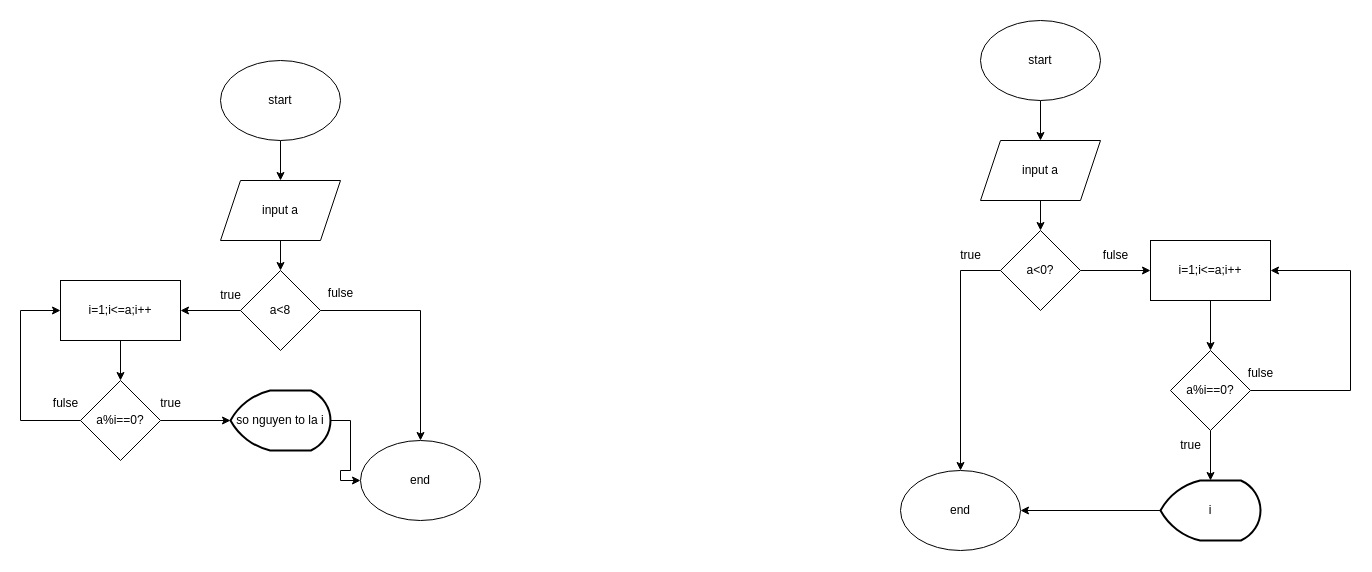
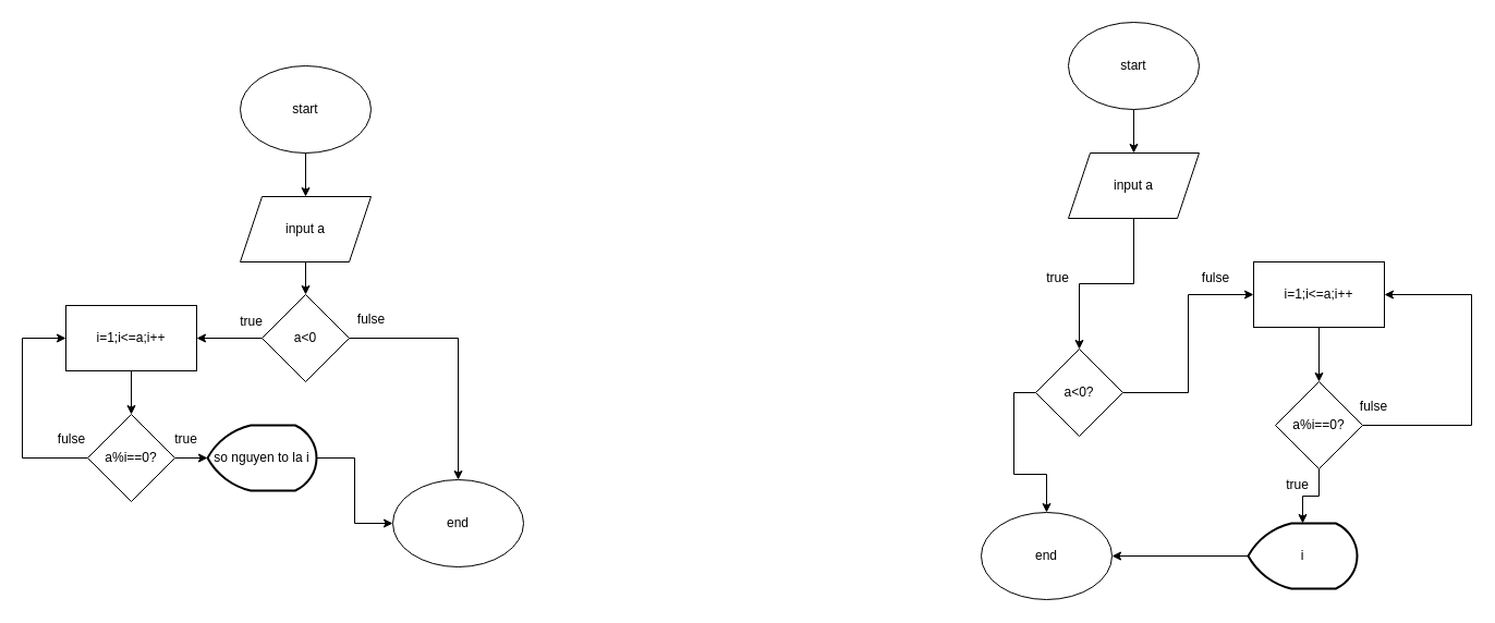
- <mxCell id="9" value="a&amp;lt;0?" style="rhombus;whiteSpace=wrap;html=1;" parent="1" vertex="1"><mxGeometry x="1000" y="230" width="80" height="80" as="geometry" /></mxCell>
+ <mxCell id="9" value="a&amp;lt;0?" style="rhombus;whiteSpace=wrap;html=1;" parent="1" vertex="1"><mxGeometry x="950" y="320" width="80" height="80" as="geometry" /></mxCell>
- <mxCell id="30" value="a&amp;lt;8" style="rhombus;whiteSpace=wrap;html=1;" vertex="1" parent="1"><mxGeometry x="240" y="270" width="80" height="80" as="geometry" /></mxCell>
+ <mxCell id="30" value="a&amp;lt;0" style="rhombus;whiteSpace=wrap;html=1;" vertex="1" parent="1"><mxGeometry x="240" y="270" width="80" height="80" as="geometry" /></mxCell>
- <mxCell id="37" value="so nguyen to la i" style="strokeWidth=2;html=1;shape=mxgraph.flowchart.display;whiteSpace=wrap;" vertex="1" parent="1"><mxGeometry x="230" y="390" width="100" height="60" as="geometry" /></mxCell>
+ <mxCell id="37" value="so nguyen to la i" style="strokeWidth=2;html=1;shape=mxgraph.flowchart.display;whiteSpace=wrap;" vertex="1" parent="1"><mxGeometry x="190" y="390" width="100" height="60" as="geometry" /></mxCell>
- <mxCell id="19" value="i" style="strokeWidth=2;html=1;shape=mxgraph.flowchart.display;whiteSpace=wrap;" parent="1" vertex="1"><mxGeometry x="1160" y="480" width="100" height="60" as="geometry" /></mxCell>
+ <mxCell id="19" value="i" style="strokeWidth=2;html=1;shape=mxgraph.flowchart.display;whiteSpace=wrap;" parent="1" vertex="1"><mxGeometry x="1145" y="480" width="100" height="60" as="geometry" /></mxCell>
